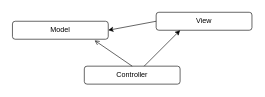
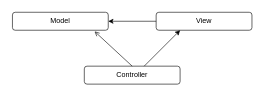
- <mxCell id="2" value="Model" style="rounded=1;whiteSpace=wrap;html=1;" vertex="1" parent="1"><mxGeometry x="20" y="35" width="160" height="30" as="geometry" /></mxCell>
+ <mxCell id="2" value="Model" style="rounded=1;whiteSpace=wrap;html=1;" vertex="1" parent="1"><mxGeometry x="20" y="20" width="160" height="30" as="geometry" /></mxCell>
